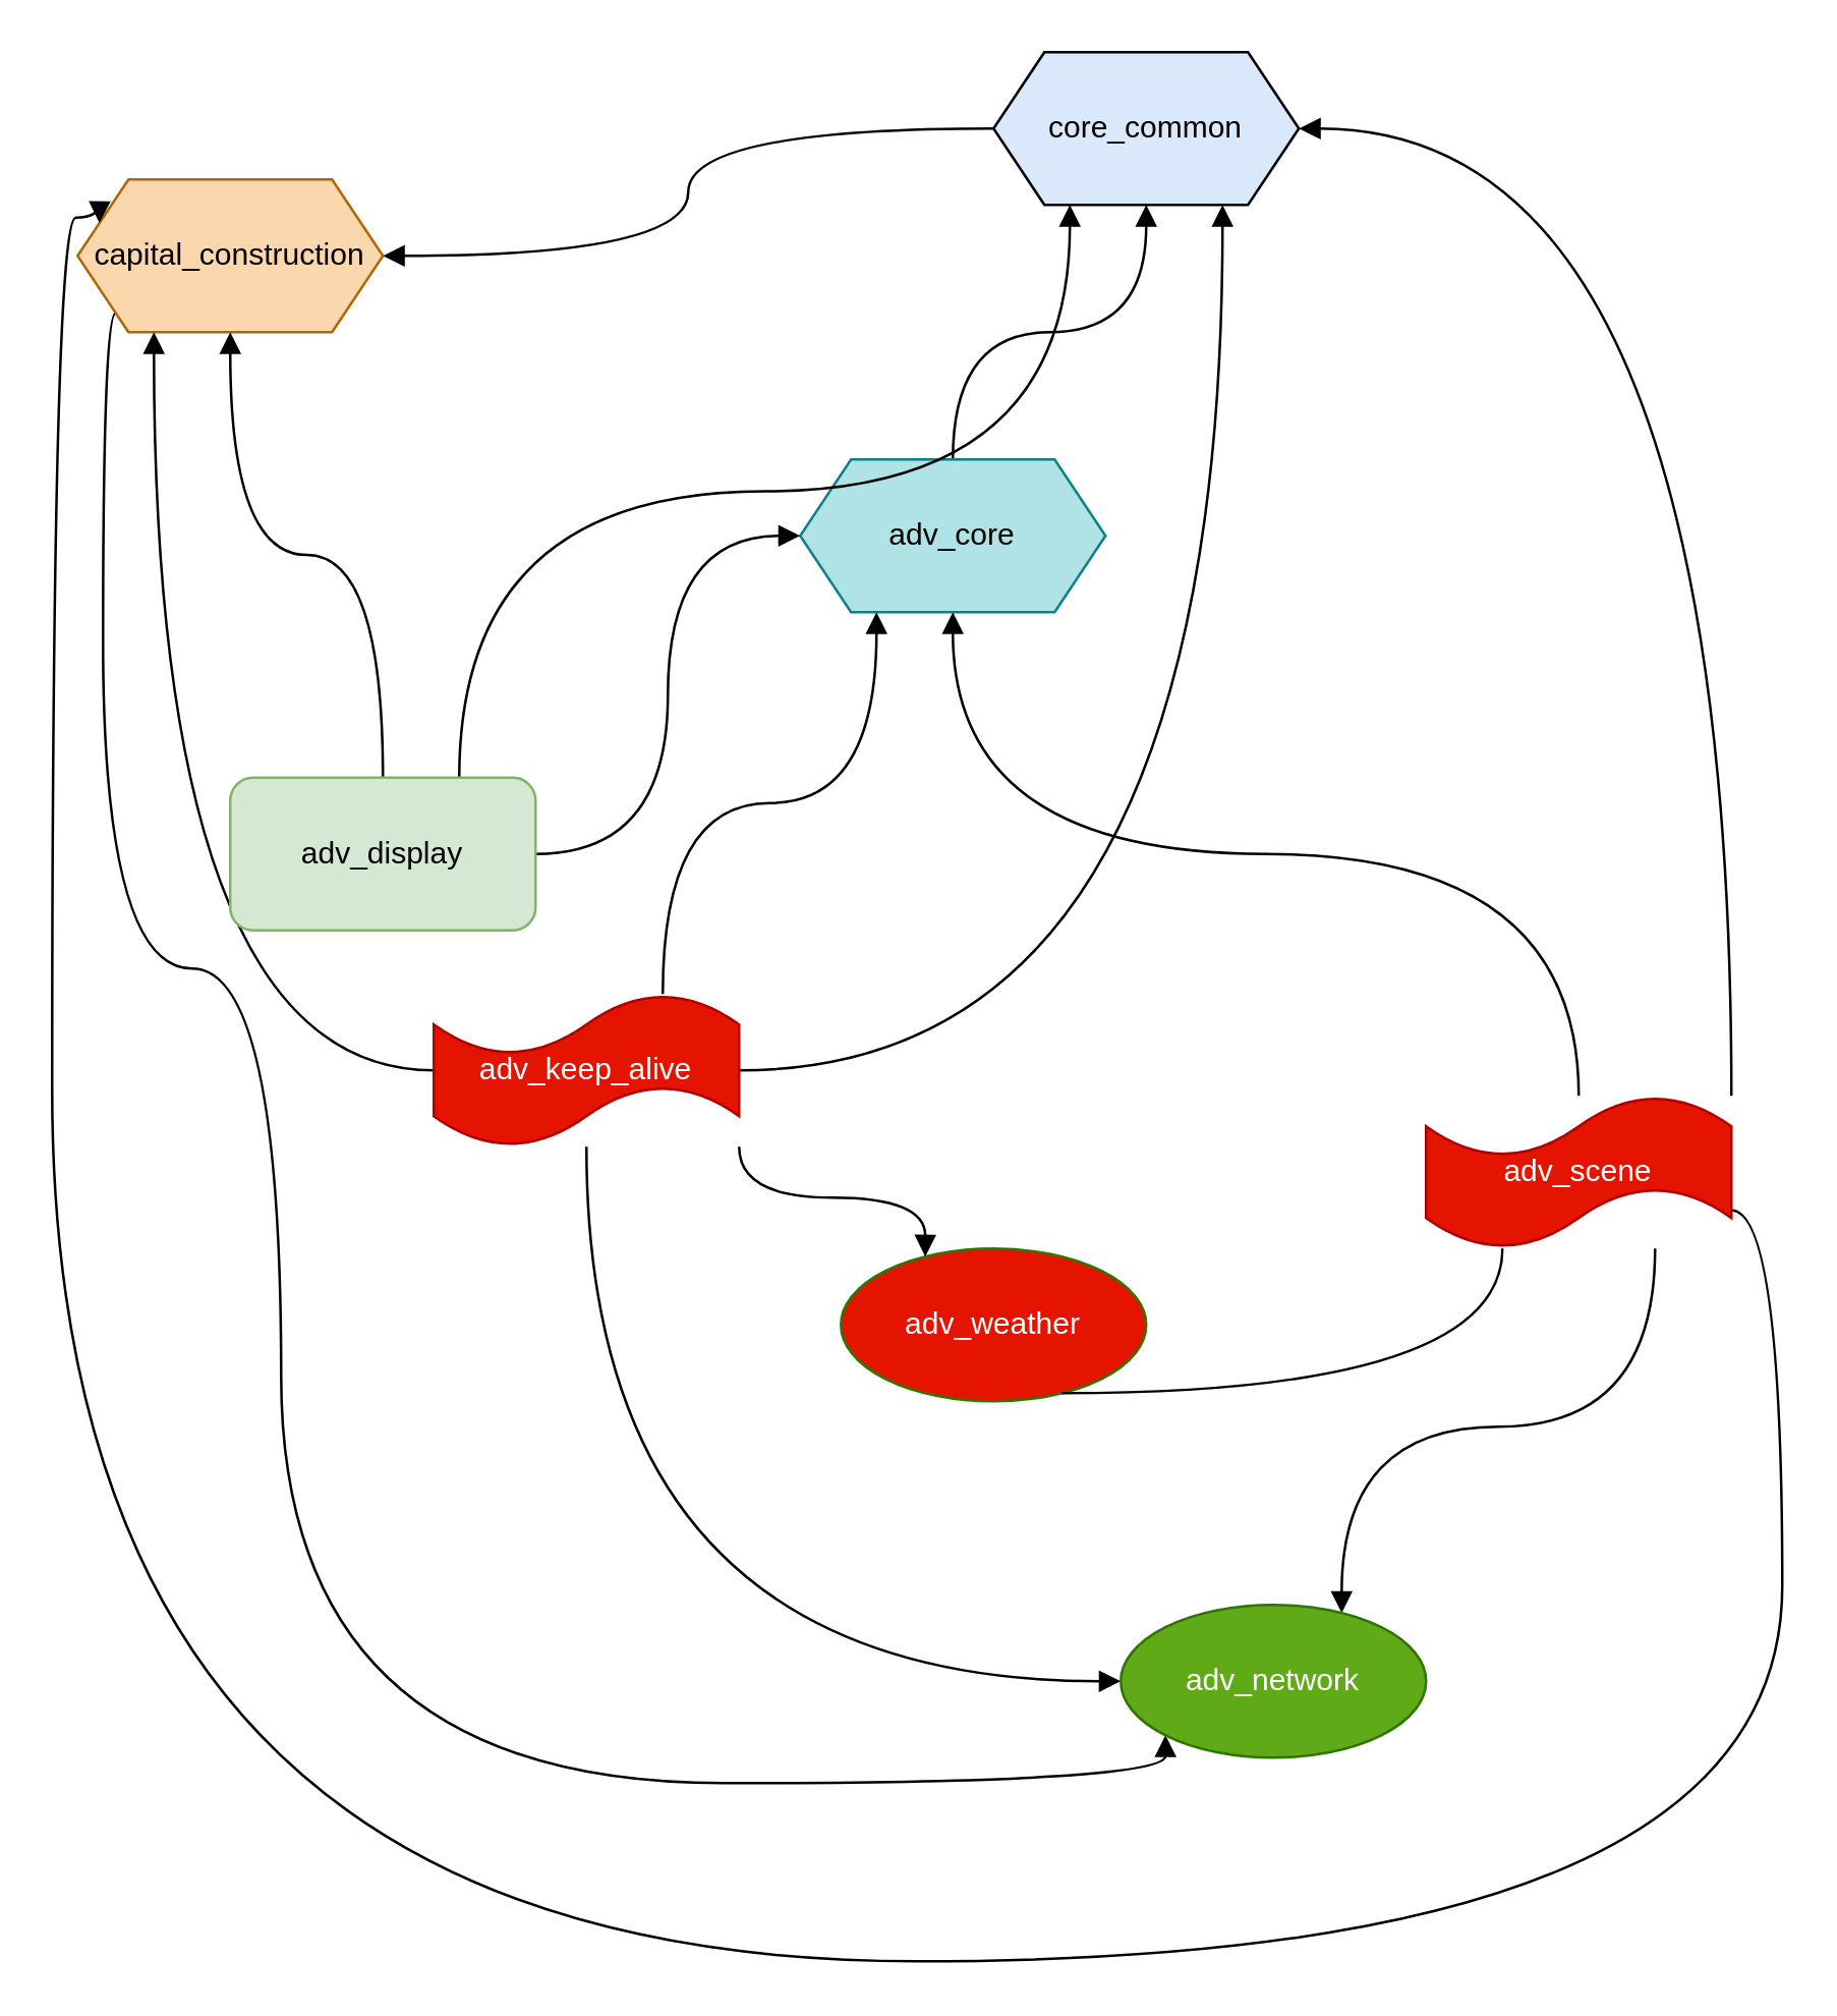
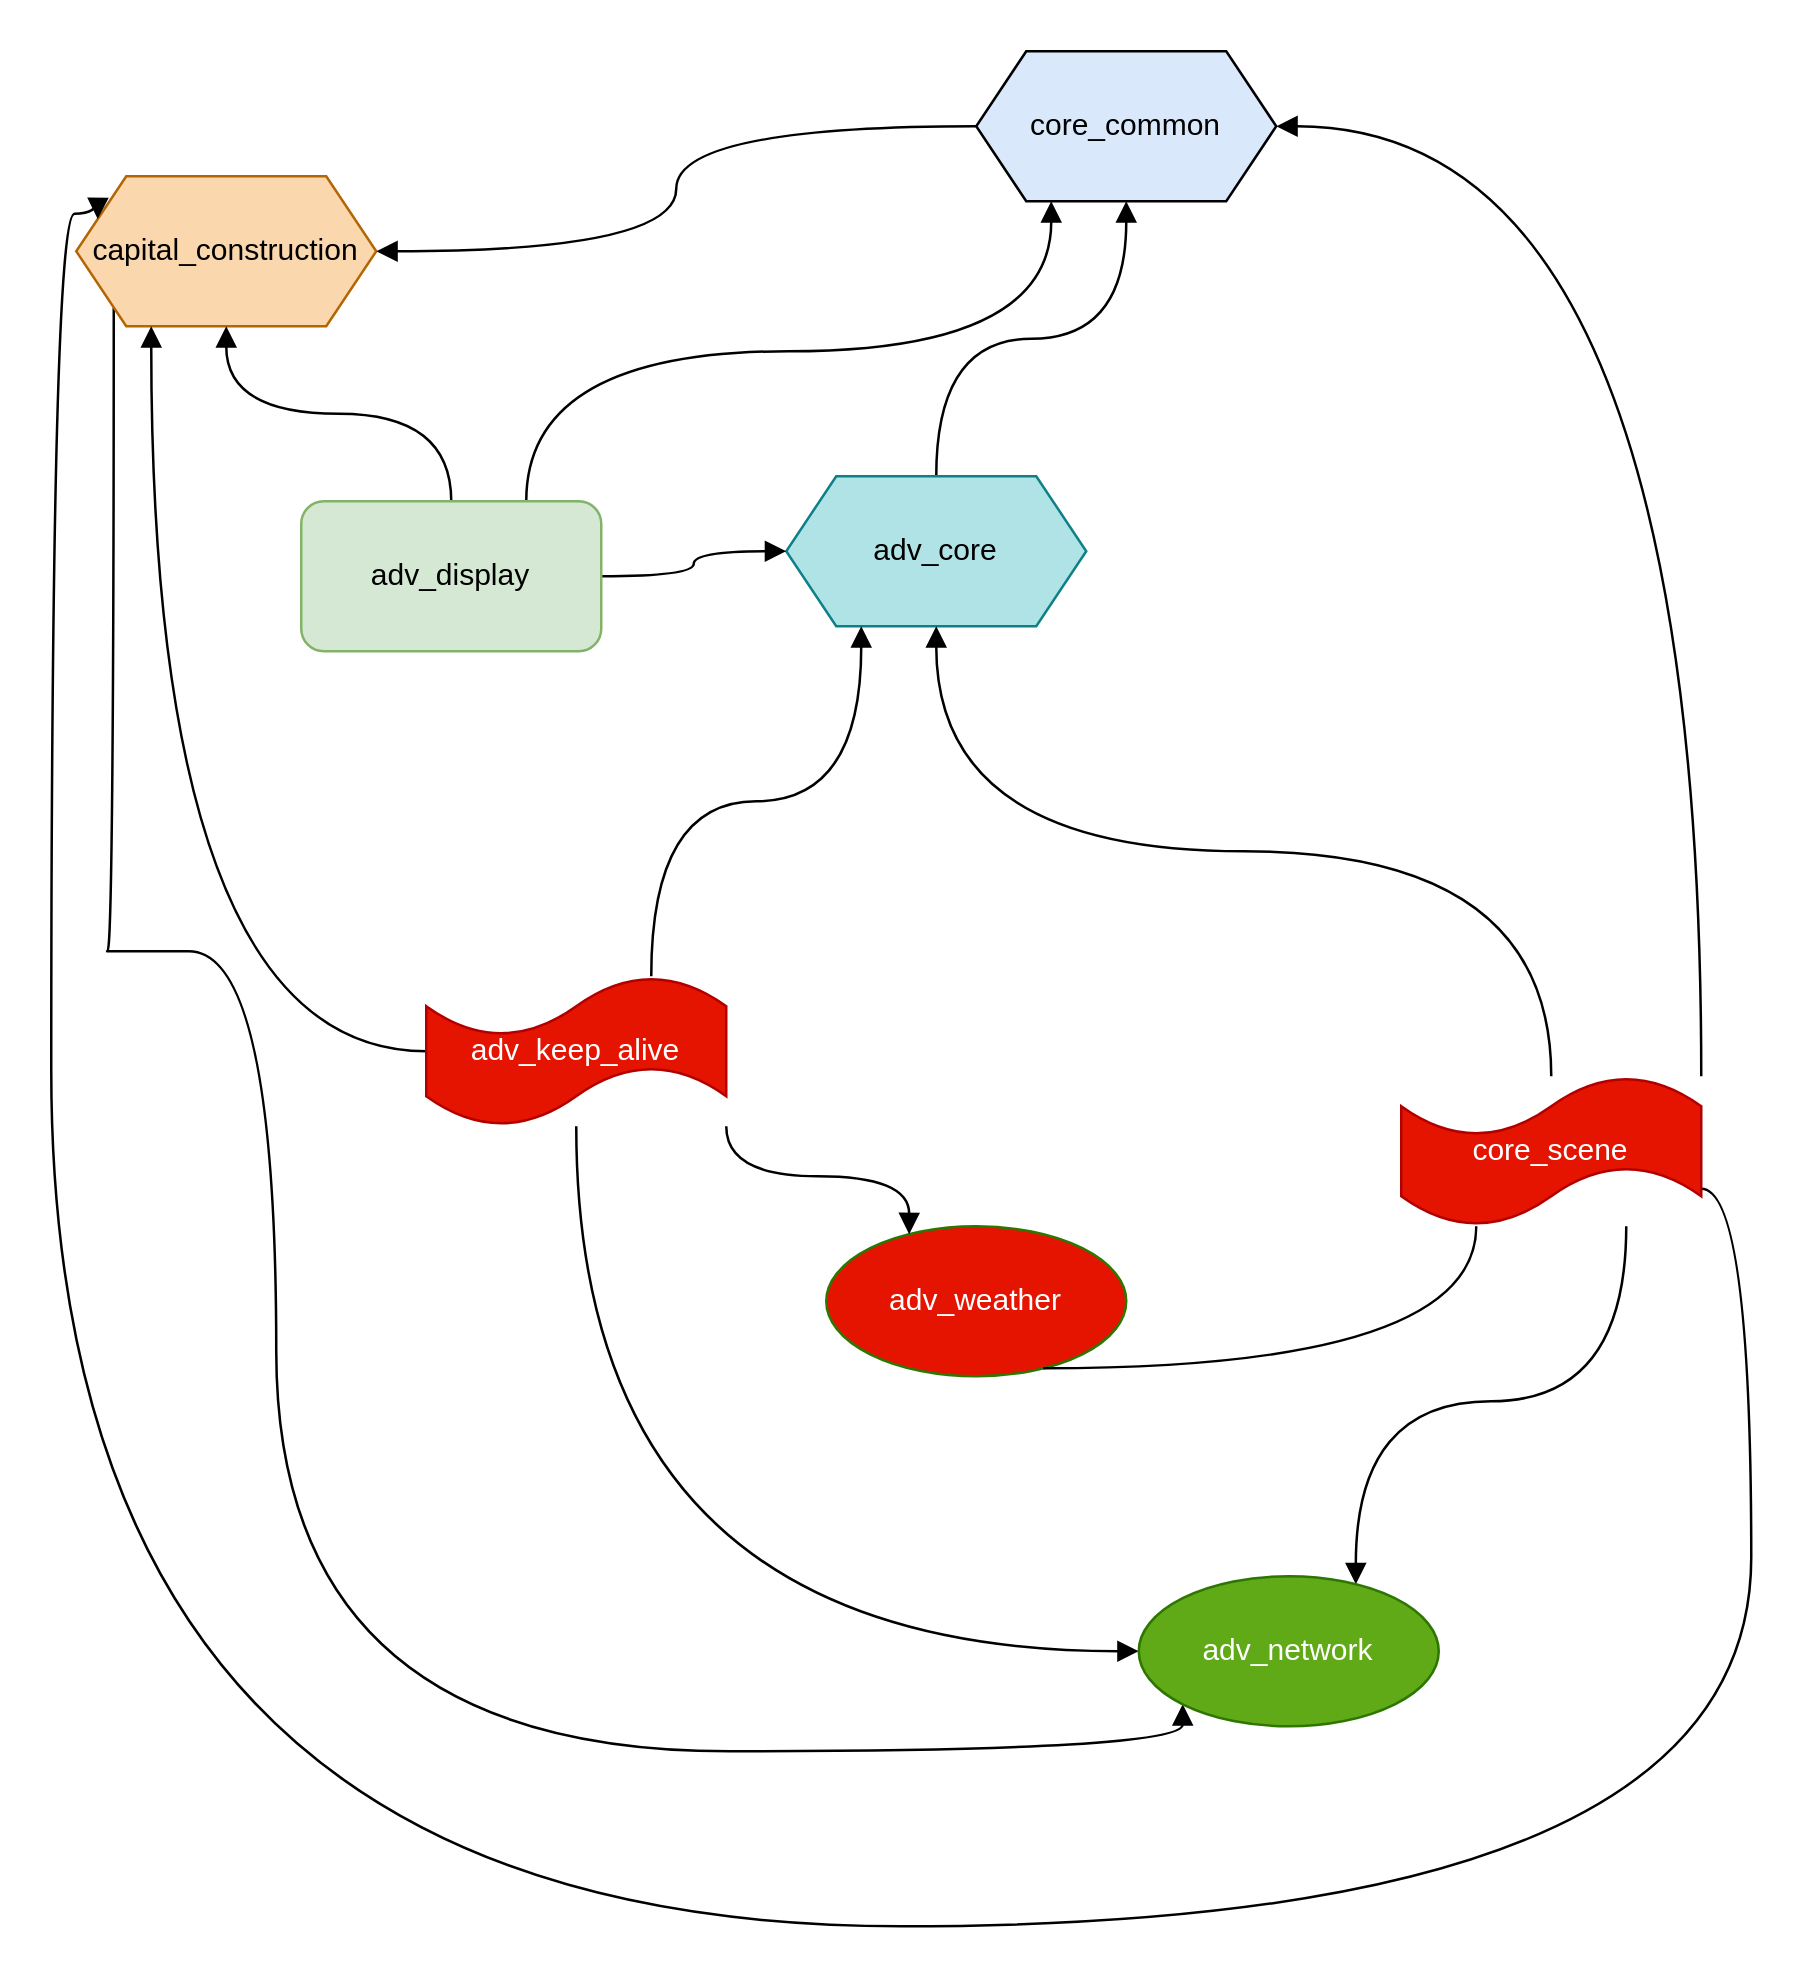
- <mxCell id="16" style="edgeStyle=orthogonalEdgeStyle;rounded=0;orthogonalLoop=1;jettySize=auto;html=1;entryX=0.75;entryY=1;entryDx=0;entryDy=0;startArrow=none;startFill=0;endArrow=block;endFill=1;curved=1;" edge="1" parent="1" source="18" target="25"><mxGeometry relative="1" as="geometry" /></mxCell>
- <mxCell id="6" value="adv_core" style="shape=hexagon;perimeter=hexagonPerimeter2;whiteSpace=wrap;html=1;fixedSize=1;fontFamily=Helvetica;fontSize=12;fontColor=#000000;align=center;strokeColor=#0e8088;fillColor=#b0e3e6;" vertex="1" parent="1"><mxGeometry x="314" y="180" width="120" height="60" as="geometry" /></mxCell>
+ <mxCell id="6" value="adv_core" style="shape=hexagon;perimeter=hexagonPerimeter2;whiteSpace=wrap;html=1;fixedSize=1;fontFamily=Helvetica;fontSize=12;fontColor=#000000;align=center;strokeColor=#0e8088;fillColor=#b0e3e6;" vertex="1" parent="1"><mxGeometry x="314" y="190" width="120" height="60" as="geometry" /></mxCell>
- <mxCell id="23" value="adv_display" style="rounded=1;whiteSpace=wrap;html=1;fillColor=#d5e8d4;strokeColor=#82b366;" vertex="1" parent="1"><mxGeometry x="90" y="305" width="120" height="60" as="geometry" /></mxCell>
+ <mxCell id="23" value="adv_display" style="rounded=1;whiteSpace=wrap;html=1;fillColor=#d5e8d4;strokeColor=#82b366;" vertex="1" parent="1"><mxGeometry x="120" y="200" width="120" height="60" as="geometry" /></mxCell>
- <mxCell id="12" value="adv_scene" style="shape=tape;whiteSpace=wrap;html=1;fontFamily=Helvetica;fontSize=12;fontColor=#ffffff;align=center;strokeColor=#B20000;fillColor=#e51400;" vertex="1" parent="1"><mxGeometry x="560" y="430" width="120" height="60" as="geometry" /></mxCell>
+ <mxCell id="12" value="core_scene" style="shape=tape;whiteSpace=wrap;html=1;fontFamily=Helvetica;fontSize=12;fontColor=#ffffff;align=center;strokeColor=#B20000;fillColor=#e51400;" vertex="1" parent="1"><mxGeometry x="560" y="430" width="120" height="60" as="geometry" /></mxCell>
- <mxCell id="19" value="adv_network" style="ellipse;whiteSpace=wrap;html=1;aspect=fixed;fontFamily=Helvetica;fontSize=12;fontColor=#ffffff;align=center;strokeColor=#2D7600;fillColor=#60a917;" vertex="1" parent="1"><mxGeometry x="440" y="630" width="120" height="60" as="geometry" /></mxCell>
+ <mxCell id="19" value="adv_network" style="ellipse;whiteSpace=wrap;html=1;aspect=fixed;fontFamily=Helvetica;fontSize=12;fontColor=#ffffff;align=center;strokeColor=#2D7600;fillColor=#60a917;" vertex="1" parent="1"><mxGeometry x="455" y="630" width="120" height="60" as="geometry" /></mxCell>
